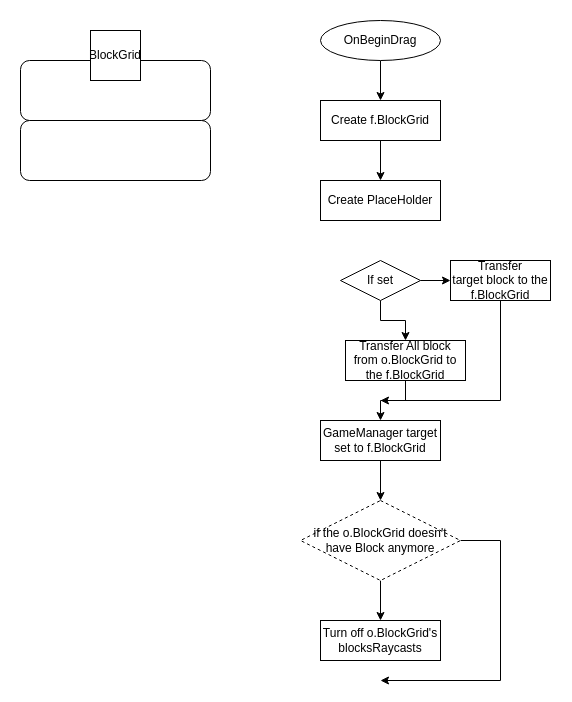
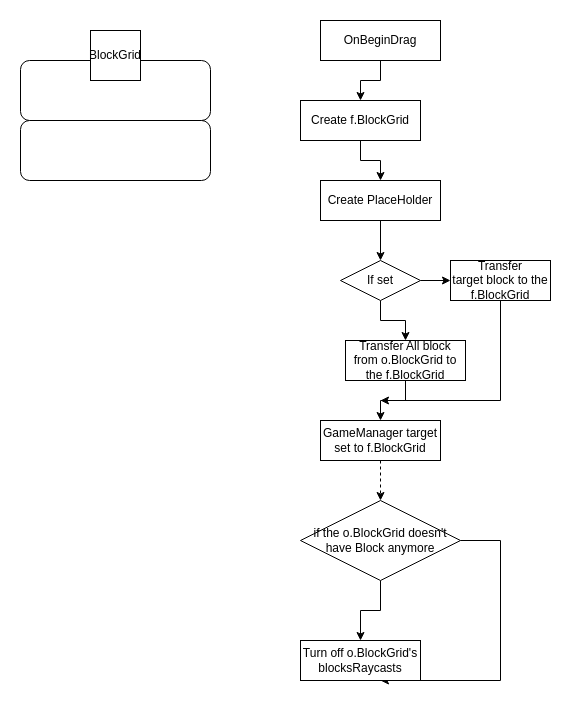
- <mxCell id="7" value="&lt;span&gt;OnBeginDrag&lt;/span&gt;" style="ellipse;whiteSpace=wrap;html=1;" parent="1" vertex="1"><mxGeometry x="320" y="20" width="120" height="40" as="geometry" /></mxCell>
+ <mxCell id="7" value="&lt;span&gt;OnBeginDrag&lt;/span&gt;" style="whiteSpace=wrap;html=1;rounded=0;" parent="1" vertex="1"><mxGeometry x="320" y="20" width="120" height="40" as="geometry" /></mxCell>
- <mxCell id="3" value="Create f.BlockGrid" style="rounded=0;whiteSpace=wrap;html=1;" parent="1" vertex="1"><mxGeometry x="320" y="100" width="120" height="40" as="geometry" /></mxCell>
+ <mxCell id="3" value="Create f.BlockGrid" style="rounded=0;whiteSpace=wrap;html=1;" parent="1" vertex="1"><mxGeometry x="300" y="100" width="120" height="40" as="geometry" /></mxCell>
+ <mxCell id="4" style="edgeStyle=orthogonalEdgeStyle;rounded=0;orthogonalLoop=1;jettySize=auto;html=1;exitX=0.5;exitY=1;exitDx=0;exitDy=0;entryX=0.5;entryY=0;entryDx=0;entryDy=0;" parent="1" source="5" target="14" edge="1"><mxGeometry relative="1" as="geometry" /></mxCell>
- <mxCell id="23" style="edgeStyle=orthogonalEdgeStyle;rounded=0;orthogonalLoop=1;jettySize=auto;html=1;exitX=0.5;exitY=1;exitDx=0;exitDy=0;entryX=0.5;entryY=0;entryDx=0;entryDy=0;" parent="1" source="24" target="19" edge="1"><mxGeometry relative="1" as="geometry" /></mxCell>
+ <mxCell id="23" style="edgeStyle=orthogonalEdgeStyle;rounded=0;orthogonalLoop=1;jettySize=auto;html=1;exitX=0.5;exitY=1;exitDx=0;exitDy=0;entryX=0.5;entryY=0;entryDx=0;entryDy=0;dashed=1;" parent="1" source="24" target="19" edge="1"><mxGeometry relative="1" as="geometry" /></mxCell>
- <mxCell id="19" value="&lt;font style=&quot;font-size: 12px&quot;&gt;if the o.BlockGrid doesn't have Block anymore&lt;/font&gt;" style="rhombus;whiteSpace=wrap;html=1;dashed=1;" parent="1" vertex="1"><mxGeometry x="300" y="500" width="160" height="80" as="geometry" /></mxCell>
+ <mxCell id="19" value="&lt;font style=&quot;font-size: 12px&quot;&gt;if the o.BlockGrid doesn't have Block anymore&lt;/font&gt;" style="rhombus;whiteSpace=wrap;html=1;" parent="1" vertex="1"><mxGeometry x="300" y="500" width="160" height="80" as="geometry" /></mxCell>
- <mxCell id="22" value="Turn off o.BlockGrid's blocksRaycasts" style="rounded=0;whiteSpace=wrap;html=1;" parent="1" vertex="1"><mxGeometry x="320" y="620" width="120" height="40" as="geometry" /></mxCell>
+ <mxCell id="22" value="Turn off o.BlockGrid's blocksRaycasts" style="rounded=0;whiteSpace=wrap;html=1;" parent="1" vertex="1"><mxGeometry x="300" y="640" width="120" height="40" as="geometry" /></mxCell>
